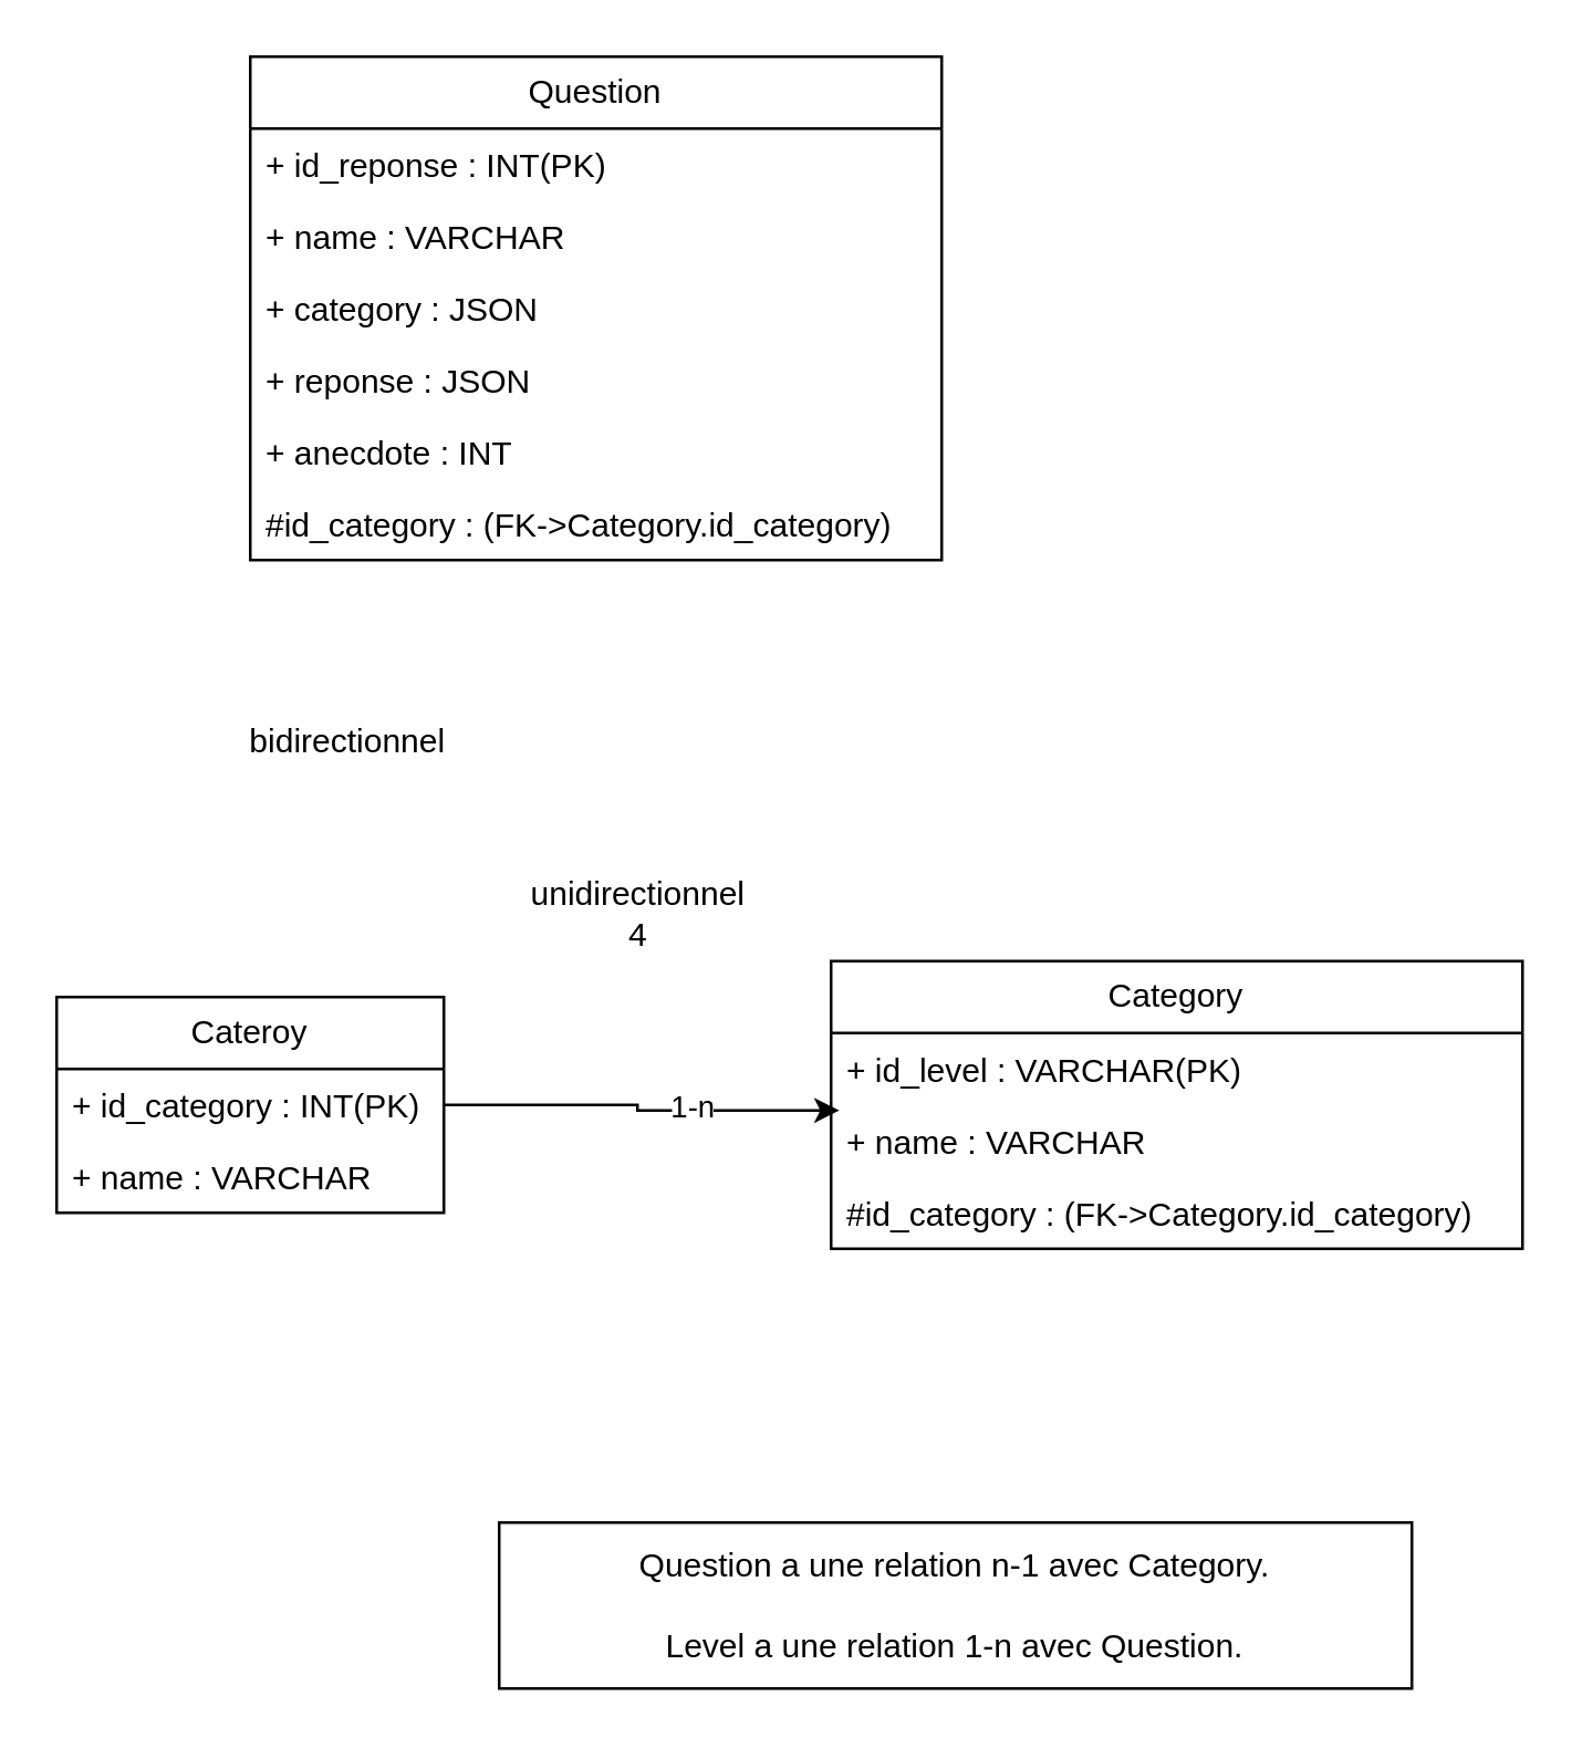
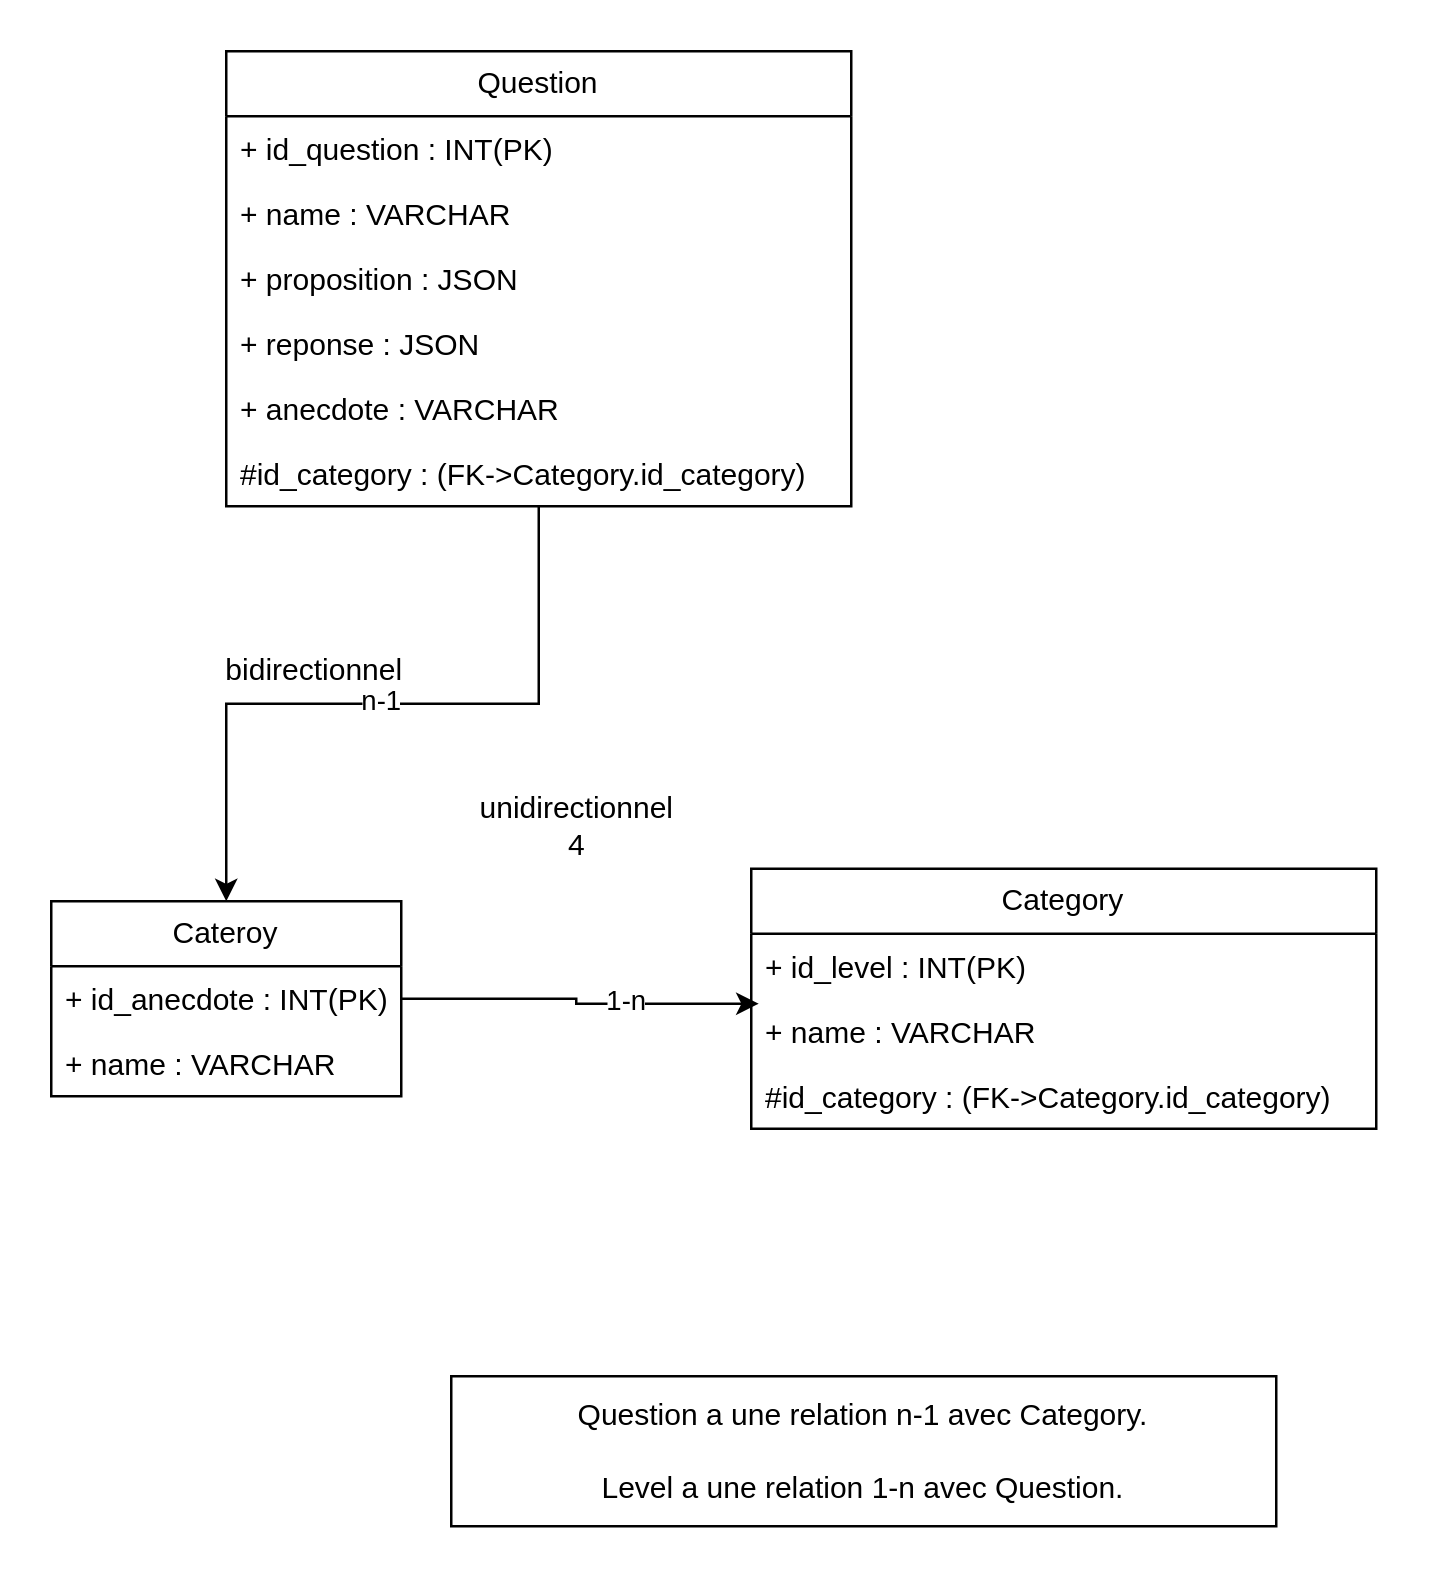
- <mxCell id="12" value="+ id_reponse : INT(PK)" style="text;strokeColor=none;fillColor=none;align=left;verticalAlign=top;spacingLeft=4;spacingRight=4;overflow=hidden;rotatable=0;points=[[0,0.5],[1,0.5]];portConstraint=eastwest;whiteSpace=wrap;html=1;" parent="11" vertex="1"><mxGeometry y="26" width="250" height="26" as="geometry" /></mxCell>
+ <mxCell id="12" value="+ id_question : INT(PK)" style="text;strokeColor=none;fillColor=none;align=left;verticalAlign=top;spacingLeft=4;spacingRight=4;overflow=hidden;rotatable=0;points=[[0,0.5],[1,0.5]];portConstraint=eastwest;whiteSpace=wrap;html=1;" parent="11" vertex="1"><mxGeometry y="26" width="250" height="26" as="geometry" /></mxCell>
- <mxCell id="14" value="+ category : JSON" style="text;strokeColor=none;fillColor=none;align=left;verticalAlign=top;spacingLeft=4;spacingRight=4;overflow=hidden;rotatable=0;points=[[0,0.5],[1,0.5]];portConstraint=eastwest;whiteSpace=wrap;html=1;" parent="11" vertex="1"><mxGeometry y="78" width="250" height="26" as="geometry" /></mxCell>
+ <mxCell id="14" value="+ proposition : JSON" style="text;strokeColor=none;fillColor=none;align=left;verticalAlign=top;spacingLeft=4;spacingRight=4;overflow=hidden;rotatable=0;points=[[0,0.5],[1,0.5]];portConstraint=eastwest;whiteSpace=wrap;html=1;" parent="11" vertex="1"><mxGeometry y="78" width="250" height="26" as="geometry" /></mxCell>
- <mxCell id="16" value="+ anecdote : INT" style="text;strokeColor=none;fillColor=none;align=left;verticalAlign=top;spacingLeft=4;spacingRight=4;overflow=hidden;rotatable=0;points=[[0,0.5],[1,0.5]];portConstraint=eastwest;whiteSpace=wrap;html=1;" parent="11" vertex="1"><mxGeometry y="130" width="250" height="26" as="geometry" /></mxCell>
+ <mxCell id="16" value="+ anecdote : VARCHAR" style="text;strokeColor=none;fillColor=none;align=left;verticalAlign=top;spacingLeft=4;spacingRight=4;overflow=hidden;rotatable=0;points=[[0,0.5],[1,0.5]];portConstraint=eastwest;whiteSpace=wrap;html=1;" parent="11" vertex="1"><mxGeometry y="130" width="250" height="26" as="geometry" /></mxCell>
+ <mxCell id="9" style="edgeStyle=orthogonalEdgeStyle;rounded=0;orthogonalLoop=1;jettySize=auto;html=1;" edge="1" parent="1" source="11" target="2"><mxGeometry relative="1" as="geometry" /></mxCell>
+ <mxCell id="10" value="n-1" style="edgeLabel;html=1;align=center;verticalAlign=middle;resizable=0;points=[];" vertex="1" connectable="0" parent="9"><mxGeometry x="0.011" y="-2" relative="1" as="geometry"><mxPoint as="offset" /></mxGeometry></mxCell>
- <mxCell id="6" value="+ id_level : VARCHAR(PK)" style="text;strokeColor=none;fillColor=none;align=left;verticalAlign=top;spacingLeft=4;spacingRight=4;overflow=hidden;rotatable=0;points=[[0,0.5],[1,0.5]];portConstraint=eastwest;whiteSpace=wrap;html=1;" parent="5" vertex="1"><mxGeometry y="26" width="250" height="26" as="geometry" /></mxCell>
+ <mxCell id="6" value="+ id_level : INT(PK)" style="text;strokeColor=none;fillColor=none;align=left;verticalAlign=top;spacingLeft=4;spacingRight=4;overflow=hidden;rotatable=0;points=[[0,0.5],[1,0.5]];portConstraint=eastwest;whiteSpace=wrap;html=1;" parent="5" vertex="1"><mxGeometry y="26" width="250" height="26" as="geometry" /></mxCell>
- <mxCell id="3" value="+ id_category : INT(PK)" style="text;strokeColor=none;fillColor=none;align=left;verticalAlign=top;spacingLeft=4;spacingRight=4;overflow=hidden;rotatable=0;points=[[0,0.5],[1,0.5]];portConstraint=eastwest;whiteSpace=wrap;html=1;" parent="2" vertex="1"><mxGeometry y="26" width="140" height="26" as="geometry" /></mxCell>
+ <mxCell id="3" value="+ id_anecdote : INT(PK)" style="text;strokeColor=none;fillColor=none;align=left;verticalAlign=top;spacingLeft=4;spacingRight=4;overflow=hidden;rotatable=0;points=[[0,0.5],[1,0.5]];portConstraint=eastwest;whiteSpace=wrap;html=1;" parent="2" vertex="1"><mxGeometry y="26" width="140" height="26" as="geometry" /></mxCell>
